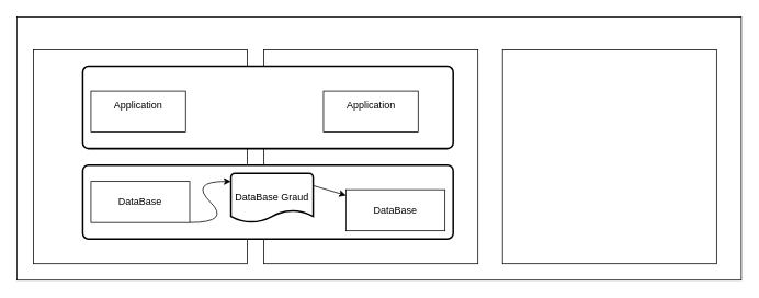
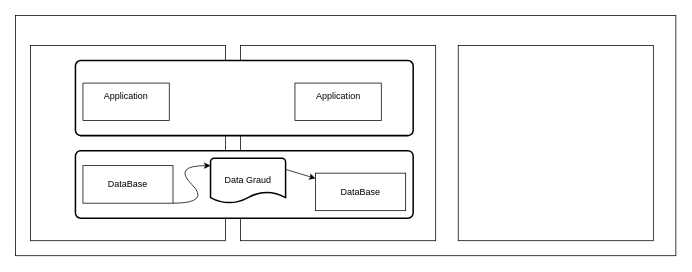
- <mxCell id="12" value="DataBase Graud" style="strokeWidth=2;html=1;shape=mxgraph.flowchart.document2;whiteSpace=wrap;size=0.25;" vertex="1" parent="1"><mxGeometry x="280" y="210" width="100" height="60" as="geometry" /></mxCell>
+ <mxCell id="12" value="Data Graud" style="strokeWidth=2;html=1;shape=mxgraph.flowchart.document2;whiteSpace=wrap;size=0.25;" vertex="1" parent="1"><mxGeometry x="280" y="210" width="100" height="60" as="geometry" /></mxCell>
